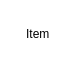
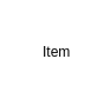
- <mxCell id="2" value="Item" style="text;strokeColor=none;fillColor=none;spacingLeft=4;spacingRight=4;overflow=hidden;rotatable=0;points=[[0,0.5],[1,0.5]];portConstraint=eastwest;fontSize=12;" vertex="1" parent="1"><mxGeometry x="20" y="20" width="40" height="30" as="geometry" /></mxCell>
+ <mxCell id="2" value="Item" style="text;strokeColor=none;fillColor=none;spacingLeft=4;spacingRight=4;overflow=hidden;rotatable=0;points=[[0,0.5],[1,0.5]];portConstraint=eastwest;fontSize=12;" vertex="1" parent="1"><mxGeometry x="30" y="30" width="40" height="30" as="geometry" /></mxCell>
